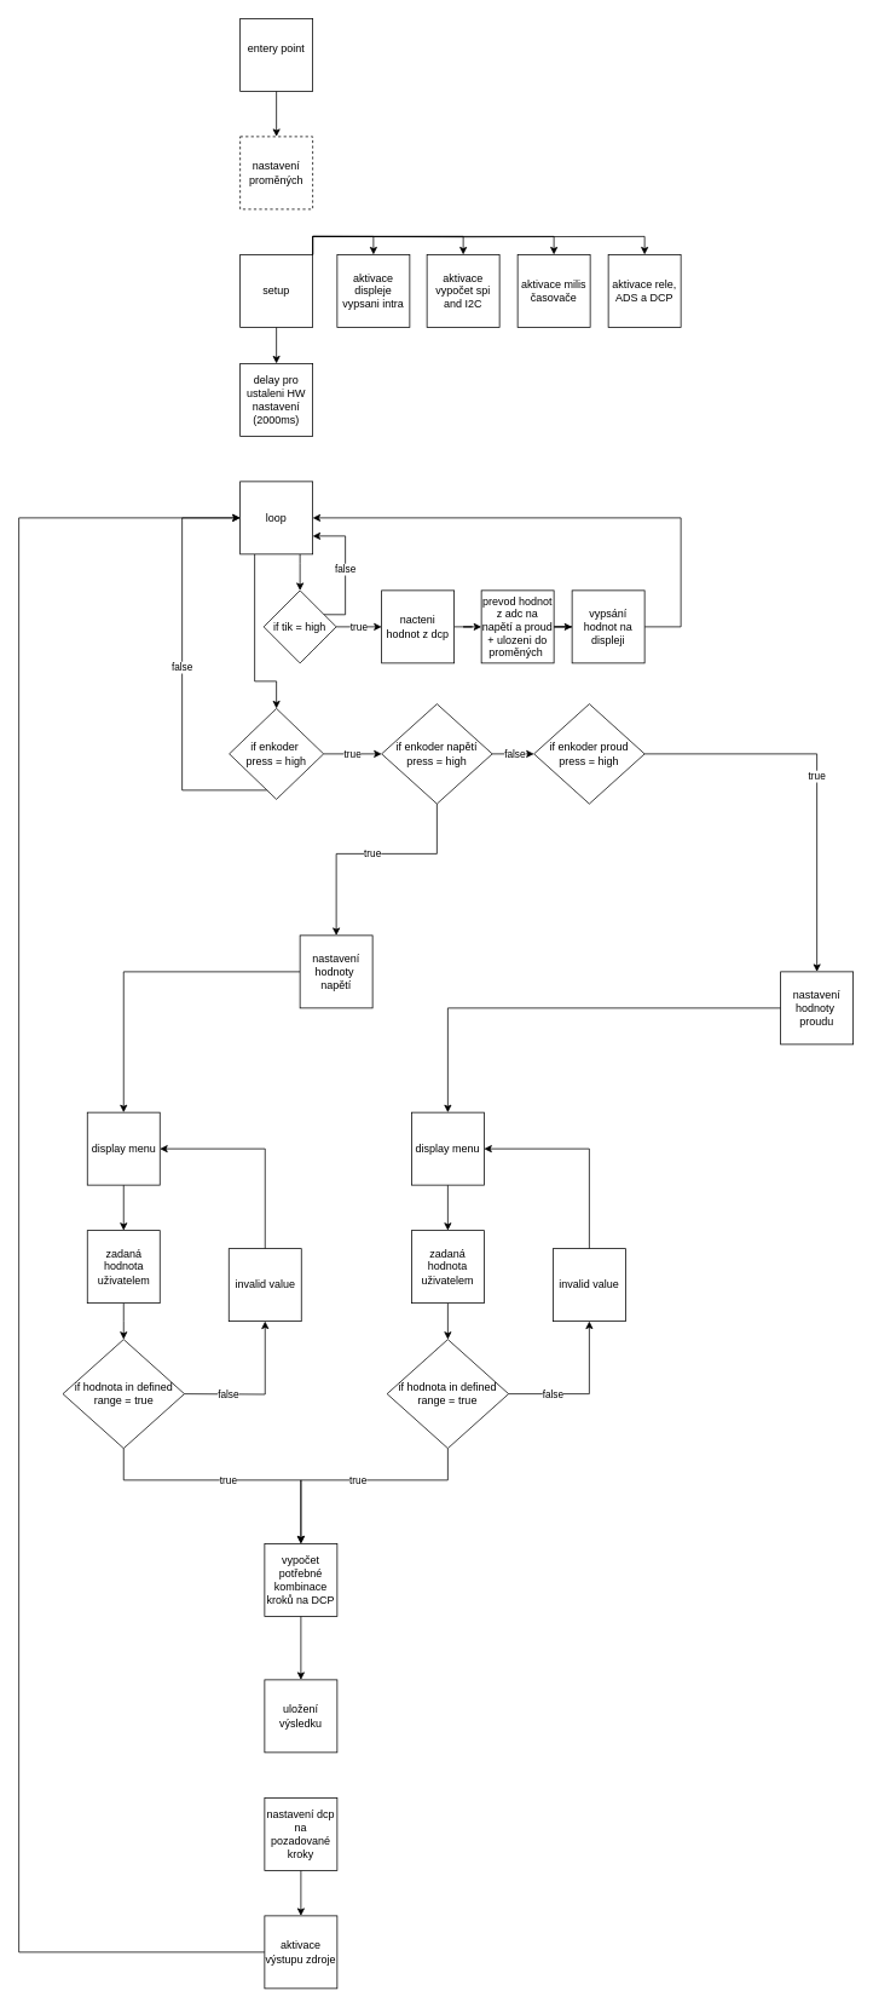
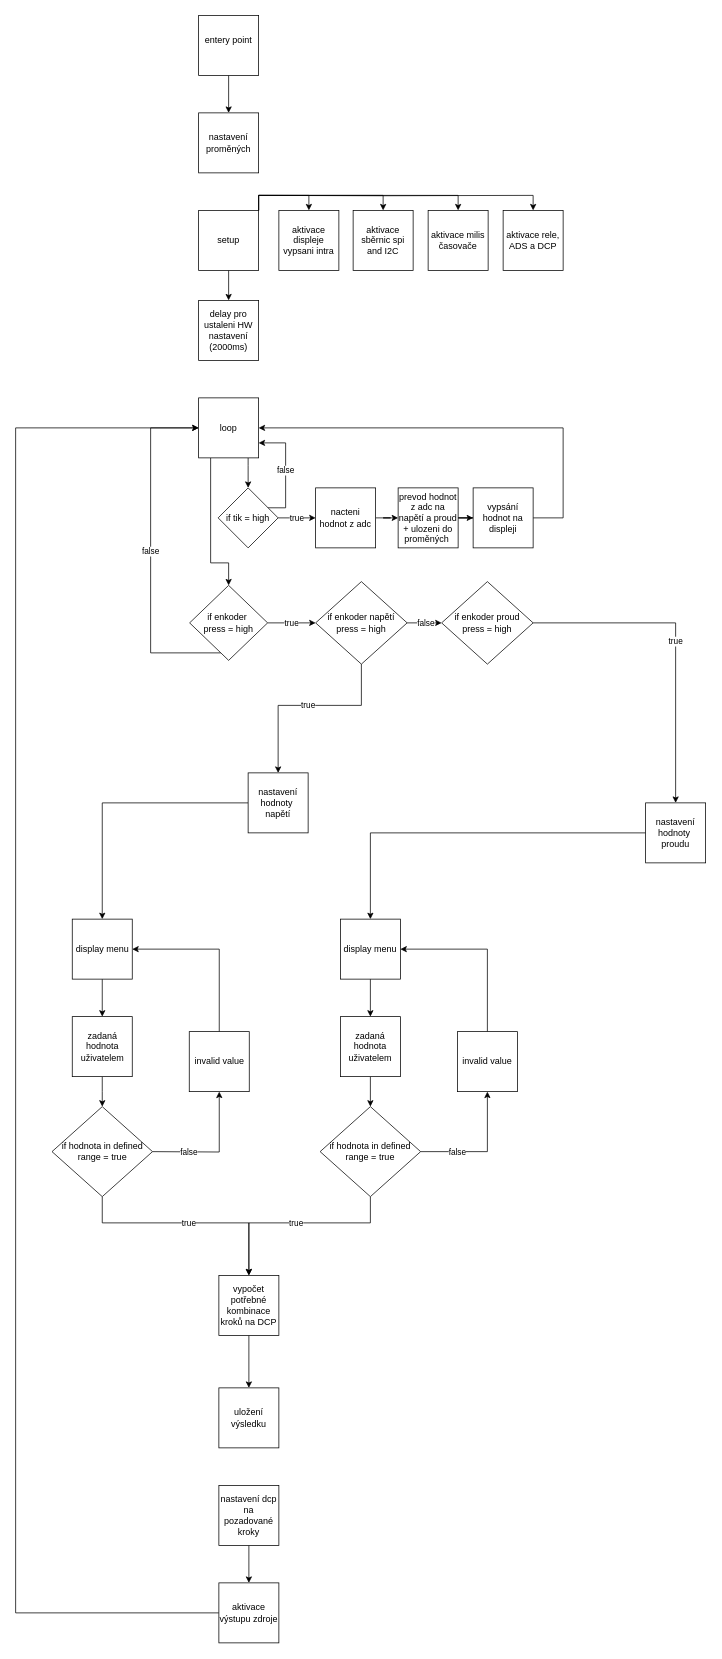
- <mxCell id="13" value="nastavení proměných" style="whiteSpace=wrap;html=1;aspect=fixed;dashed=1;" parent="1" vertex="1"><mxGeometry x="264" y="150" width="80" height="80" as="geometry" /></mxCell>
+ <mxCell id="13" value="nastavení proměných" style="whiteSpace=wrap;html=1;aspect=fixed;" parent="1" vertex="1"><mxGeometry x="264" y="150" width="80" height="80" as="geometry" /></mxCell>
- <mxCell id="10" value="aktivace vypočet spi and I2C" style="whiteSpace=wrap;html=1;aspect=fixed;" parent="1" vertex="1"><mxGeometry x="470" y="280" width="80" height="80" as="geometry" /></mxCell>
+ <mxCell id="10" value="aktivace sběrnic spi and I2C" style="whiteSpace=wrap;html=1;aspect=fixed;" parent="1" vertex="1"><mxGeometry x="470" y="280" width="80" height="80" as="geometry" /></mxCell>
- <mxCell id="21" value="nacteni hodnot z dcp" style="whiteSpace=wrap;html=1;aspect=fixed;" parent="1" vertex="1"><mxGeometry x="420" y="650" width="80" height="80" as="geometry" /></mxCell>
+ <mxCell id="21" value="nacteni hodnot z adc" style="whiteSpace=wrap;html=1;aspect=fixed;" parent="1" vertex="1"><mxGeometry x="420" y="650" width="80" height="80" as="geometry" /></mxCell>
